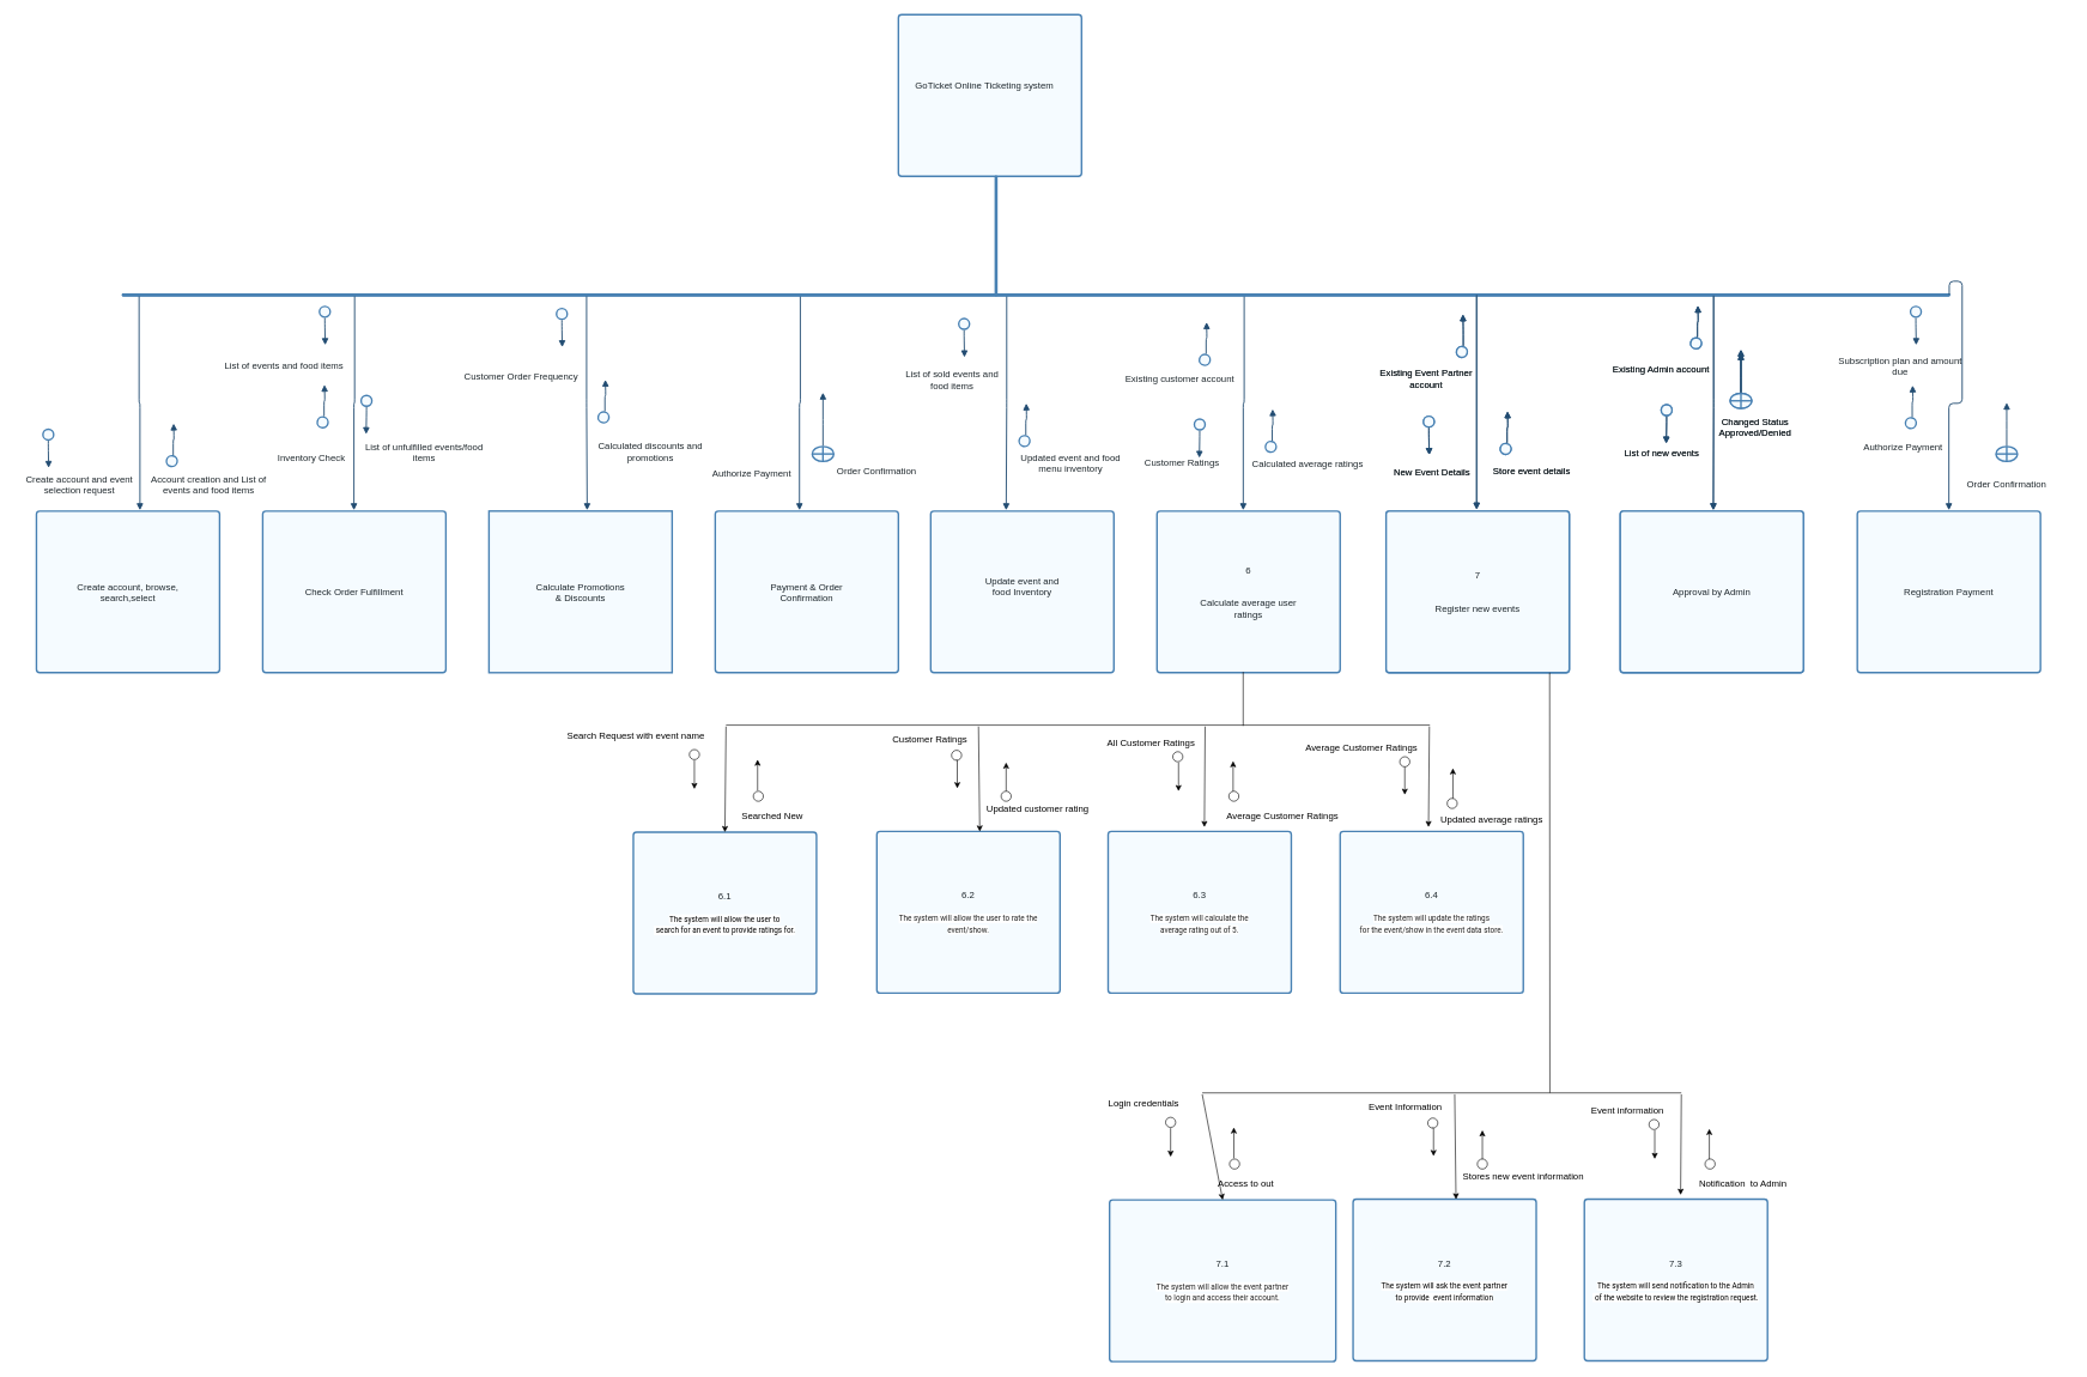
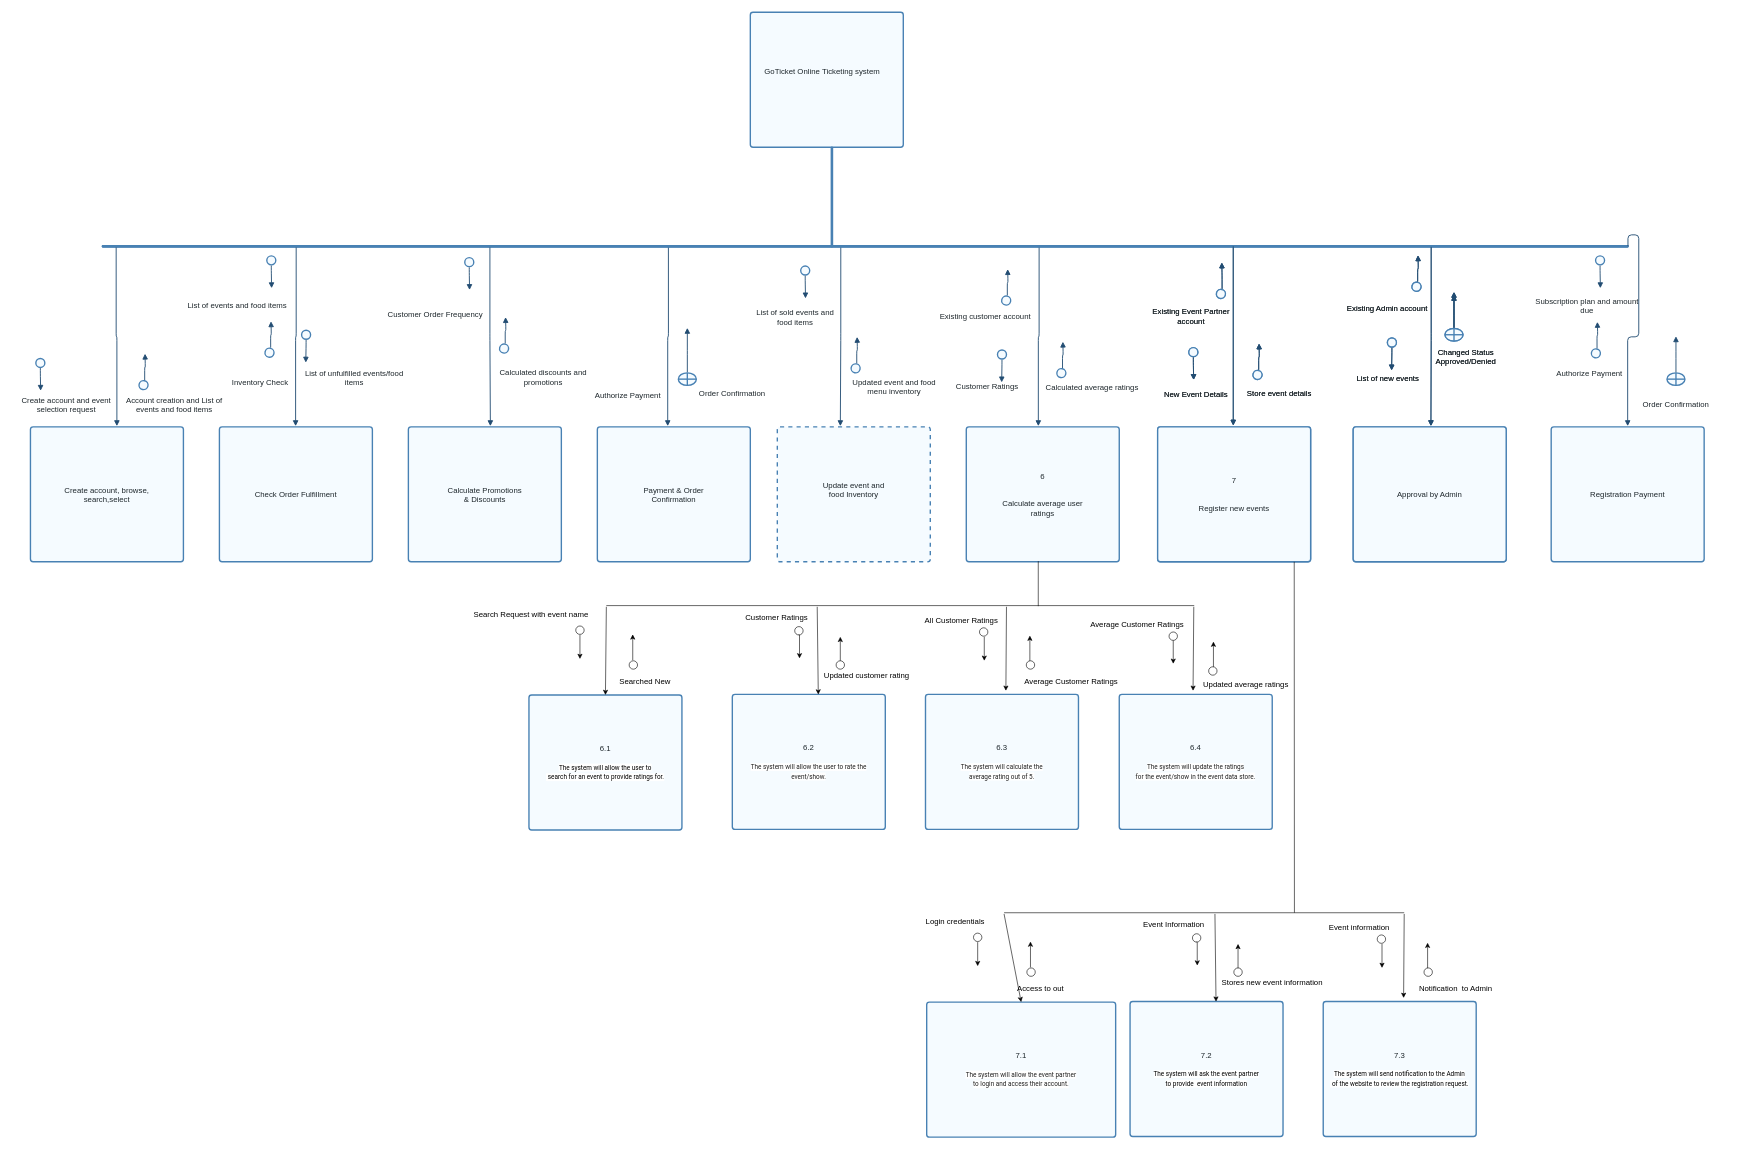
- <mxCell id="56" value="Calculate Promotions&#10; &amp; Discounts" style="html=1;overflow=block;blockSpacing=1;whiteSpace=wrap;fontSize=13;fontColor=#1d262b;spacing=3.8;strokeColor=#4881b3;strokeOpacity=100;absoluteArcSize=1;arcSize=9;fillColor=#F5FBFF;strokeWidth=2.3;rounded=0;" parent="1" vertex="1"><mxGeometry x="680" y="711" width="255" height="225" as="geometry" /></mxCell>
+ <mxCell id="56" value="Calculate Promotions&#10; &amp; Discounts" style="html=1;overflow=block;blockSpacing=1;whiteSpace=wrap;fontSize=13;fontColor=#1d262b;spacing=3.8;strokeColor=#4881b3;strokeOpacity=100;rounded=1;absoluteArcSize=1;arcSize=9;fillColor=#F5FBFF;strokeWidth=2.3;" parent="1" vertex="1"><mxGeometry x="680" y="711" width="255" height="225" as="geometry" /></mxCell>
- <mxCell id="5" value="Update event and&#10; food Inventory&#10;" style="html=1;overflow=block;blockSpacing=1;whiteSpace=wrap;fontSize=13;fontColor=#1d262b;spacing=3.8;strokeColor=#4881b3;strokeOpacity=100;rounded=1;absoluteArcSize=1;arcSize=9;fillColor=#F5FBFF;strokeWidth=2.3;" parent="1" vertex="1"><mxGeometry x="1295" y="711" width="255" height="225" as="geometry" /></mxCell>
+ <mxCell id="5" value="Update event and&#10; food Inventory&#10;" style="html=1;overflow=block;blockSpacing=1;whiteSpace=wrap;fontSize=13;fontColor=#1d262b;spacing=3.8;strokeColor=#4881b3;strokeOpacity=100;rounded=1;absoluteArcSize=1;arcSize=9;fillColor=#F5FBFF;strokeWidth=2.3;dashed=1;" parent="1" vertex="1"><mxGeometry x="1295" y="711" width="255" height="225" as="geometry" /></mxCell>
